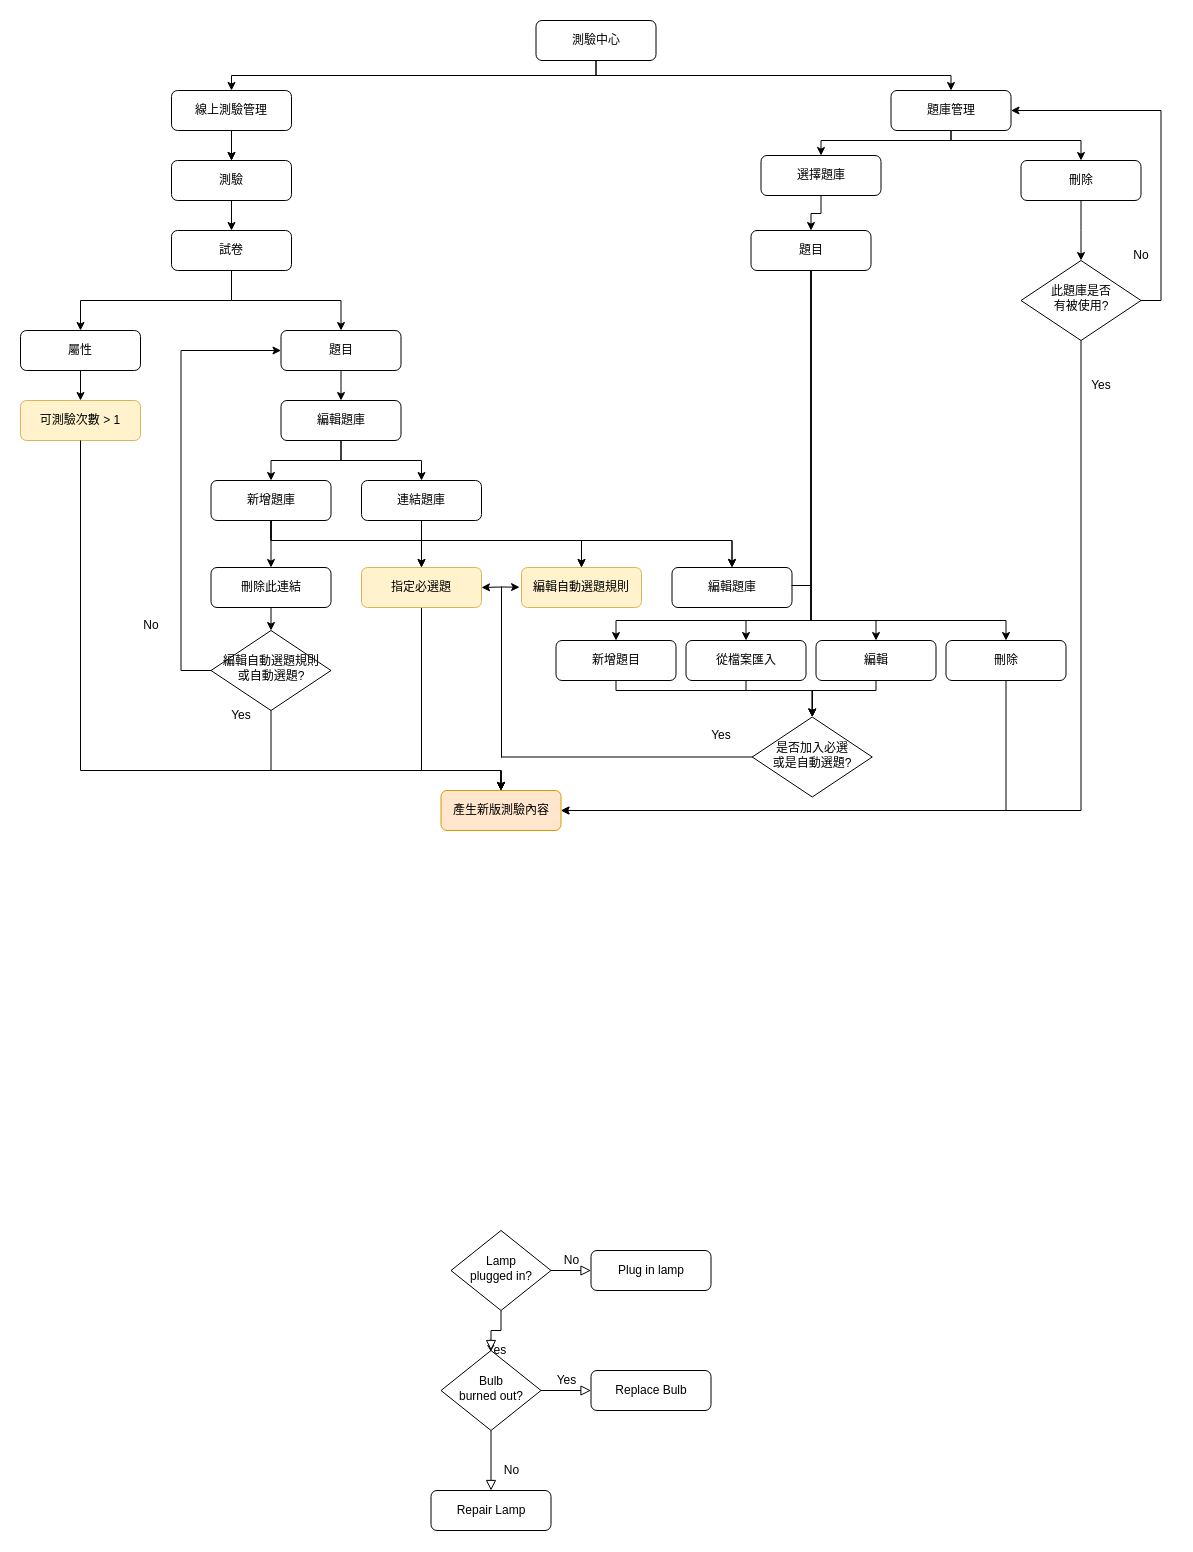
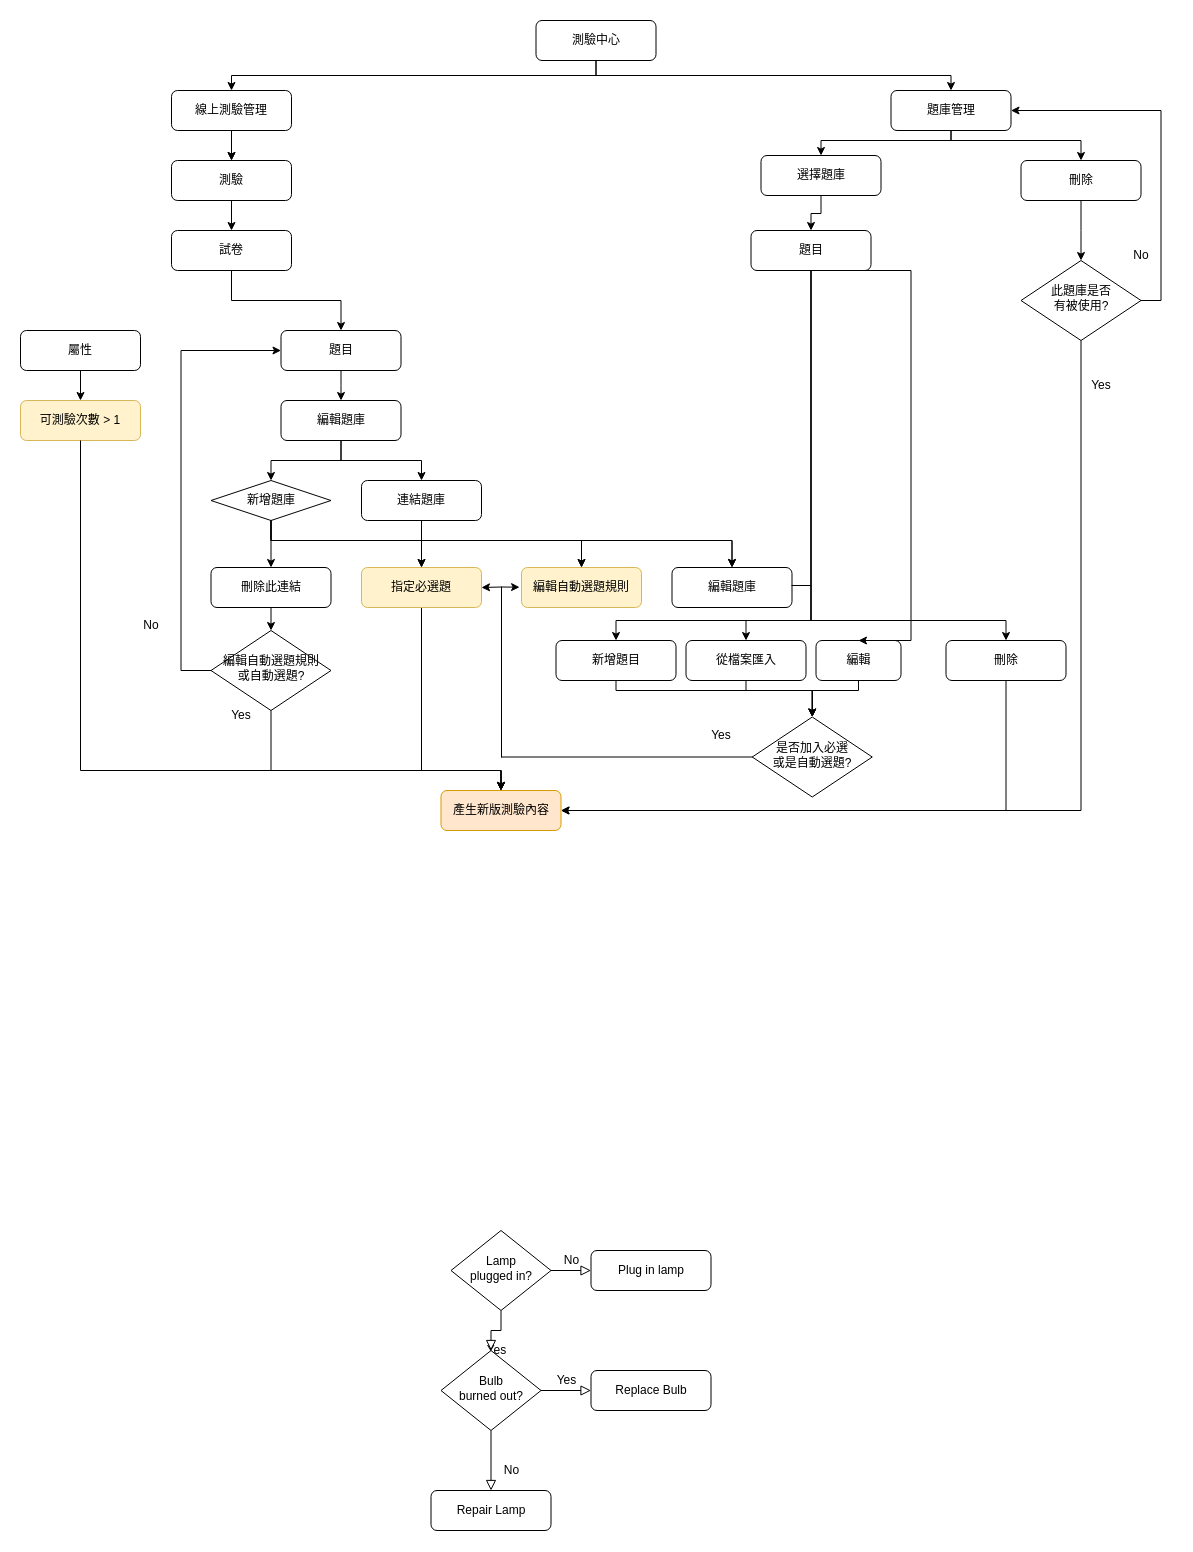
- <mxCell id="31" value="" style="edgeStyle=elbowEdgeStyle;elbow=vertical;endArrow=classic;html=1;rounded=0;exitX=0.5;exitY=1;exitDx=0;exitDy=0;entryX=0.5;entryY=0;entryDx=0;entryDy=0;fontSize=12;" edge="1" parent="1" source="17" target="19"><mxGeometry width="50" height="50" relative="1" as="geometry"><mxPoint x="507.25" y="40" as="sourcePoint" /><mxPoint x="140" y="330" as="targetPoint" /></mxGeometry></mxCell>
- <mxCell id="23" value="新增題庫" style="rounded=1;whiteSpace=wrap;html=1;fontSize=12;" vertex="1" parent="1"><mxGeometry x="210.5" y="480" width="120" height="40" as="geometry" /></mxCell>
+ <mxCell id="23" value="新增題庫" style="rhombus;whiteSpace=wrap;html=1;fontSize=12;" vertex="1" parent="1"><mxGeometry x="210.5" y="480" width="120" height="40" as="geometry" /></mxCell>
- <mxCell id="50" value="編輯" style="rounded=1;whiteSpace=wrap;html=1;fontSize=12;" vertex="1" parent="1"><mxGeometry x="815.5" y="640" width="120" height="40" as="geometry" /></mxCell>
+ <mxCell id="50" value="編輯" style="rounded=1;whiteSpace=wrap;html=1;fontSize=12;" vertex="1" parent="1"><mxGeometry x="815.5" y="640" width="85" height="40" as="geometry" /></mxCell>
